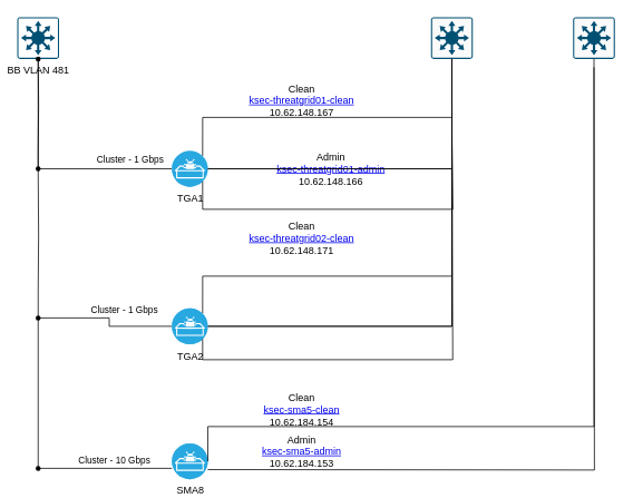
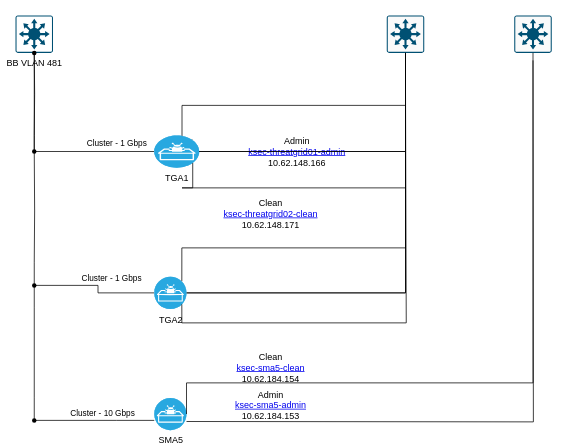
- <mxCell id="25" value="&lt;div&gt;Clean&lt;br&gt;&lt;a rel=&quot;noopener noreferrer&quot; target=&quot;_blank&quot; data-interception=&quot;off&quot; href=&quot;https://ksec-threatgrid01-clean.cisco.com&quot;&gt;ksec-threatgrid01-clean&lt;/a&gt;&lt;br&gt;10.62.148.167&lt;br&gt;&lt;/div&gt;" style="text;html=1;align=center;verticalAlign=middle;resizable=0;points=[];autosize=1;strokeColor=none;fillColor=none;" vertex="1" parent="1"><mxGeometry x="285" y="90" width="150" height="60" as="geometry" /></mxCell>
- <mxCell id="15" value="TGA1" style="fillColor=#28A8E0;verticalLabelPosition=bottom;sketch=0;html=1;strokeColor=#ffffff;verticalAlign=top;align=center;points=[[0.145,0.145,0],[0.5,0,0],[0.855,0.145,0],[1,0.5,0],[0.855,0.855,0],[0.5,1,0],[0.145,0.855,0],[0,0.5,0]];pointerEvents=1;shape=mxgraph.cisco_safe.compositeIcon;bgIcon=ellipse;resIcon=mxgraph.cisco_safe.capability.malware_sandbox;" parent="1" vertex="1"><mxGeometry x="205" y="180" width="43" height="43" as="geometry" /></mxCell>
+ <mxCell id="15" value="TGA1" style="fillColor=#28A8E0;verticalLabelPosition=bottom;sketch=0;html=1;strokeColor=#ffffff;verticalAlign=top;align=center;points=[[0.145,0.145,0],[0.5,0,0],[0.855,0.145,0],[1,0.5,0],[0.855,0.855,0],[0.5,1,0],[0.145,0.855,0],[0,0.5,0]];pointerEvents=1;shape=mxgraph.cisco_safe.compositeIcon;bgIcon=ellipse;resIcon=mxgraph.cisco_safe.capability.malware_sandbox;" parent="1" vertex="1"><mxGeometry x="205" y="180" width="60" height="43" as="geometry" /></mxCell>
- <mxCell id="21" value="SMA8" style="fillColor=#28A8E0;verticalLabelPosition=bottom;sketch=0;html=1;strokeColor=#ffffff;verticalAlign=top;align=center;points=[[0.145,0.145,0],[0.5,0,0],[0.855,0.145,0],[1,0.5,0],[0.855,0.855,0],[0.5,1,0],[0.145,0.855,0],[0,0.5,0]];pointerEvents=1;shape=mxgraph.cisco_safe.compositeIcon;bgIcon=ellipse;resIcon=mxgraph.cisco_safe.capability.malware_sandbox;" parent="1" vertex="1"><mxGeometry x="205" y="530" width="43" height="43" as="geometry" /></mxCell>
+ <mxCell id="21" value="SMA5" style="fillColor=#28A8E0;verticalLabelPosition=bottom;sketch=0;html=1;strokeColor=#ffffff;verticalAlign=top;align=center;points=[[0.145,0.145,0],[0.5,0,0],[0.855,0.145,0],[1,0.5,0],[0.855,0.855,0],[0.5,1,0],[0.145,0.855,0],[0,0.5,0]];pointerEvents=1;shape=mxgraph.cisco_safe.compositeIcon;bgIcon=ellipse;resIcon=mxgraph.cisco_safe.capability.malware_sandbox;" parent="1" vertex="1"><mxGeometry x="205" y="530" width="43" height="43" as="geometry" /></mxCell>
